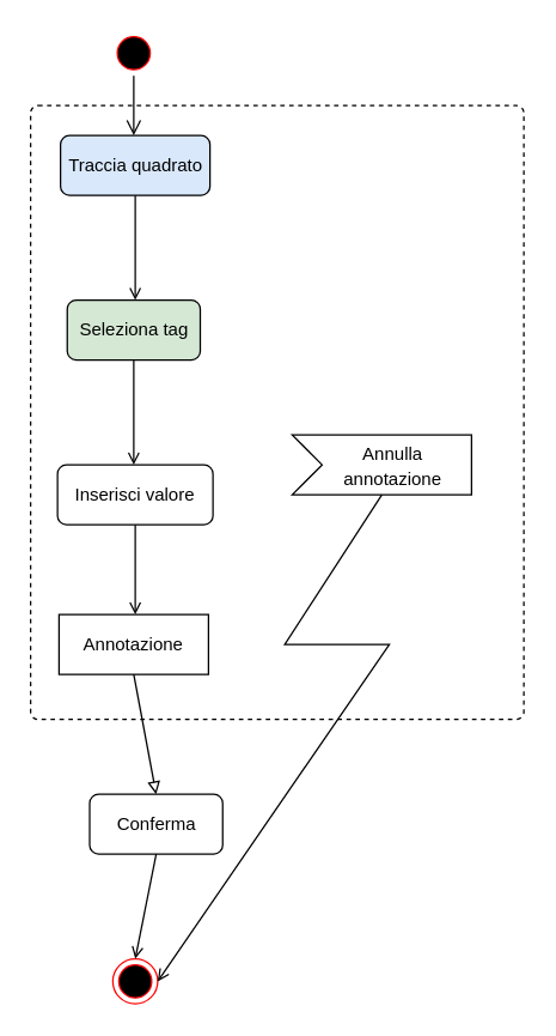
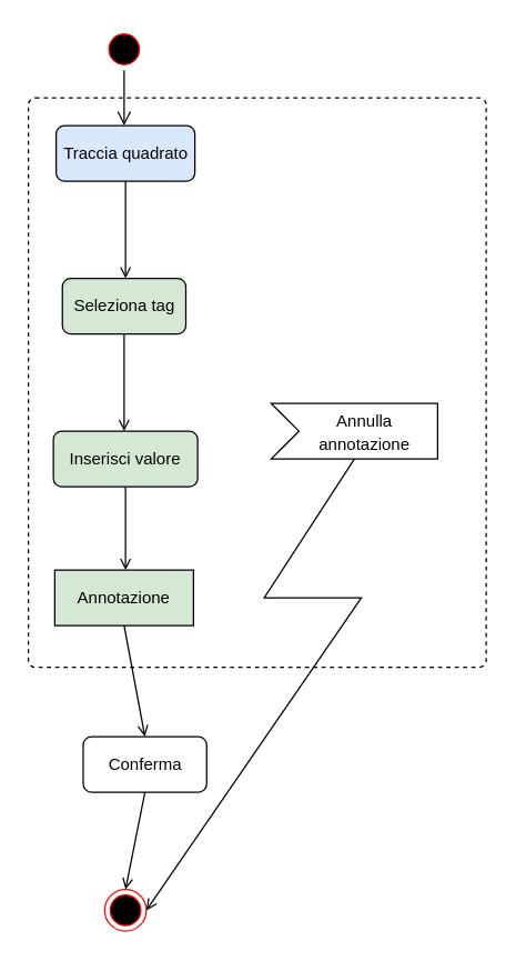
- <mxCell id="10" value="Inserisci valore" style="rounded=1;whiteSpace=wrap;html=1;" parent="1" vertex="1"><mxGeometry x="38" y="310" width="104" height="40" as="geometry" /></mxCell>
+ <mxCell id="10" value="Inserisci valore" style="rounded=1;whiteSpace=wrap;html=1;fillColor=#d5e8d4;" parent="1" vertex="1"><mxGeometry x="38" y="310" width="104" height="40" as="geometry" /></mxCell>
- <mxCell id="12" value="Annotazione" style="rounded=0;whiteSpace=wrap;html=1;" parent="1" vertex="1"><mxGeometry x="39" y="410" width="100" height="40" as="geometry" /></mxCell>
+ <mxCell id="12" value="Annotazione" style="rounded=0;whiteSpace=wrap;html=1;fillColor=#d5e8d4;" parent="1" vertex="1"><mxGeometry x="39" y="410" width="100" height="40" as="geometry" /></mxCell>
- <mxCell id="13" value="" style="endArrow=block;html=1;rounded=0;exitX=0.5;exitY=1;exitDx=0;exitDy=0;endFill=0;entryX=0.5;entryY=0;entryDx=0;entryDy=0;" parent="1" source="12" target="16" edge="1"><mxGeometry width="50" height="50" relative="1" as="geometry"><mxPoint x="80" y="270" as="sourcePoint" /><mxPoint x="89" y="530" as="targetPoint" /></mxGeometry></mxCell>
+ <mxCell id="13" value="" style="endArrow=open;html=1;rounded=0;exitX=0.5;exitY=1;exitDx=0;exitDy=0;endFill=0;entryX=0.5;entryY=0;entryDx=0;entryDy=0;" parent="1" source="12" target="16" edge="1"><mxGeometry width="50" height="50" relative="1" as="geometry"><mxPoint x="80" y="270" as="sourcePoint" /><mxPoint x="89" y="530" as="targetPoint" /></mxGeometry></mxCell>
